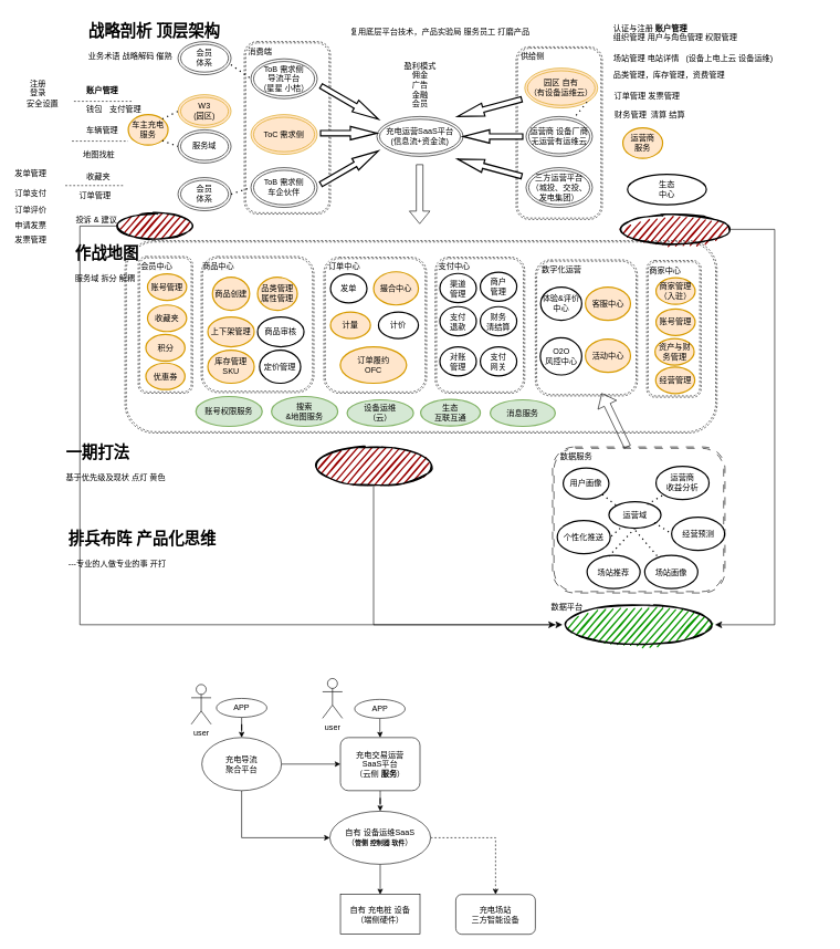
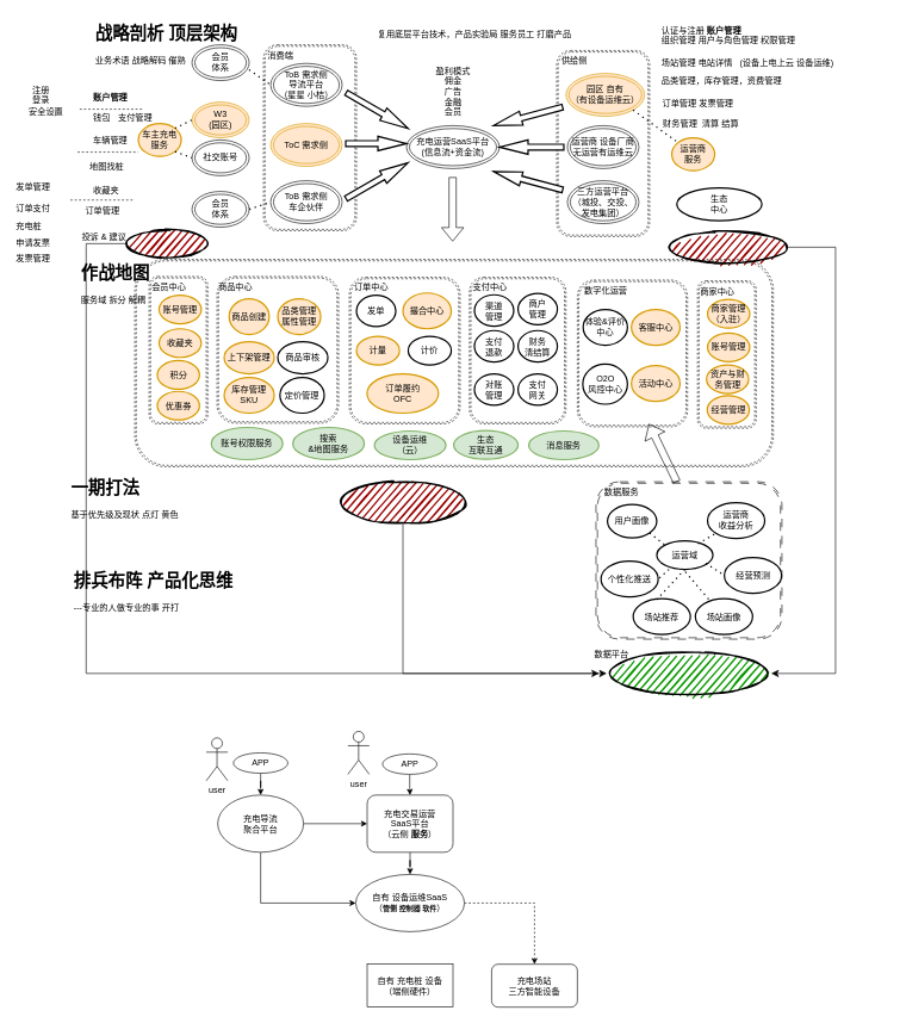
- <mxCell id="76" value="" style="endArrow=none;dashed=1;html=1;dashPattern=1 3;strokeWidth=2;rounded=0;exitX=1;exitY=1;exitDx=0;exitDy=0;" parent="1" source="19" target="10" edge="1"><mxGeometry width="50" height="50" relative="1" as="geometry"><mxPoint x="903" y="215" as="sourcePoint" /><mxPoint x="948" y="232" as="targetPoint" /></mxGeometry></mxCell>
+ <mxCell id="76" value="" style="endArrow=none;dashed=1;html=1;dashPattern=1 3;strokeWidth=2;rounded=0;entryX=0.145;entryY=0.145;entryDx=0;entryDy=0;entryPerimeter=0;exitX=1;exitY=1;exitDx=0;exitDy=0;" parent="1" source="19" target="68" edge="1"><mxGeometry width="50" height="50" relative="1" as="geometry"><mxPoint x="903" y="215" as="sourcePoint" /><mxPoint x="948" y="232" as="targetPoint" /></mxGeometry></mxCell>
- <mxCell id="24" value="服务域" style="ellipse;shape=doubleEllipse;whiteSpace=wrap;html=1;" parent="1" vertex="1"><mxGeometry x="268" y="195" width="80" height="50" as="geometry" /></mxCell>
+ <mxCell id="24" value="社交账号" style="ellipse;shape=doubleEllipse;whiteSpace=wrap;html=1;" parent="1" vertex="1"><mxGeometry x="268" y="195" width="80" height="50" as="geometry" /></mxCell>
- <mxCell id="36" value="订单评价" style="text;whiteSpace=wrap;html=1;" parent="1" vertex="1"><mxGeometry x="20" y="302" width="80" height="40" as="geometry" /></mxCell>
+ <mxCell id="36" value="充电桩" style="text;whiteSpace=wrap;html=1;" parent="1" vertex="1"><mxGeometry x="20" y="302" width="80" height="40" as="geometry" /></mxCell>
- <mxCell id="134" value="" style="edgeStyle=orthogonalEdgeStyle;rounded=0;orthogonalLoop=1;jettySize=auto;html=1;" edge="1" parent="1" source="136" target="148"><mxGeometry relative="1" as="geometry"><mxPoint x="573.25" y="1342" as="targetPoint" /></mxGeometry></mxCell>
